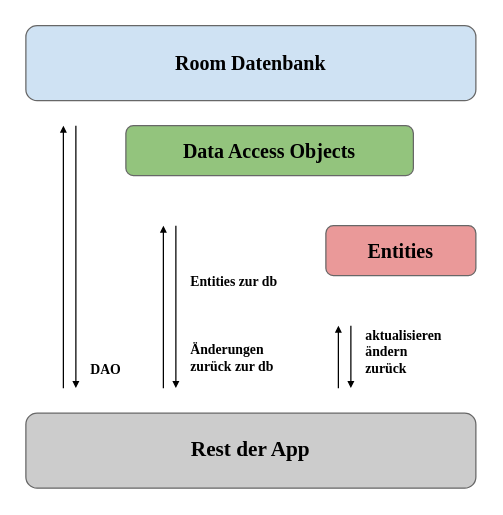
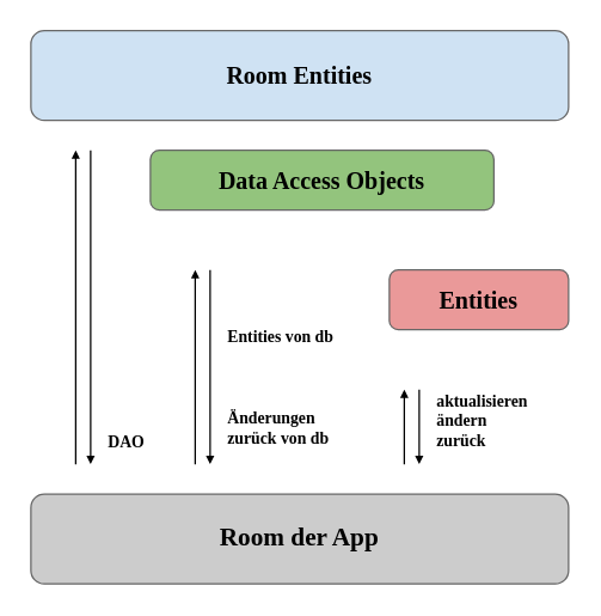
- <mxCell id="2" value="Room Datenbank" style="rounded=1;whiteSpace=wrap;html=1;fillColor=#cfe2f3;fontFamily=Verdana;fontStyle=1;strokeColor=#676767;fontSize=16;" vertex="1" parent="1"><mxGeometry x="20" y="20" width="360" height="60" as="geometry" /></mxCell>
+ <mxCell id="2" value="Room Entities" style="rounded=1;whiteSpace=wrap;html=1;fillColor=#cfe2f3;fontFamily=Verdana;fontStyle=1;strokeColor=#676767;fontSize=16;" vertex="1" parent="1"><mxGeometry x="20" y="20" width="360" height="60" as="geometry" /></mxCell>
- <mxCell id="13" value="Entities zur db" style="text;html=1;strokeColor=none;fillColor=none;align=left;verticalAlign=middle;whiteSpace=wrap;rounded=0;fontFamily=Verdana;fontStyle=1;fontSize=11;" vertex="1" parent="1"><mxGeometry x="150" y="220" width="100" height="10" as="geometry" /></mxCell>
+ <mxCell id="13" value="Entities von db" style="text;html=1;strokeColor=none;fillColor=none;align=left;verticalAlign=middle;whiteSpace=wrap;rounded=0;fontFamily=Verdana;fontStyle=1;fontSize=11;" vertex="1" parent="1"><mxGeometry x="150" y="220" width="100" height="10" as="geometry" /></mxCell>
- <mxCell id="15" value="Änderungen&lt;br&gt;zurück&amp;nbsp;&lt;span style=&quot;background-color: initial;&quot;&gt;zur db&lt;/span&gt;" style="text;html=1;strokeColor=none;fillColor=none;align=left;verticalAlign=middle;whiteSpace=wrap;rounded=0;fontFamily=Verdana;fontStyle=1;fontSize=11;" vertex="1" parent="1"><mxGeometry x="150" y="271" width="90" height="30" as="geometry" /></mxCell>
+ <mxCell id="15" value="Änderungen&lt;br&gt;zurück&amp;nbsp;&lt;span style=&quot;background-color: initial;&quot;&gt;von db&lt;/span&gt;" style="text;html=1;strokeColor=none;fillColor=none;align=left;verticalAlign=middle;whiteSpace=wrap;rounded=0;fontFamily=Verdana;fontStyle=1;fontSize=11;" vertex="1" parent="1"><mxGeometry x="150" y="271" width="90" height="30" as="geometry" /></mxCell>
- <mxCell id="5" value="Rest der App" style="rounded=1;whiteSpace=wrap;html=1;fillColor=#cccccc;fontFamily=Verdana;fontStyle=1;strokeColor=#676767;fontSize=17;" vertex="1" parent="1"><mxGeometry x="20" y="330" width="360" height="60" as="geometry" /></mxCell>
+ <mxCell id="5" value="Room der App" style="rounded=1;whiteSpace=wrap;html=1;fillColor=#cccccc;fontFamily=Verdana;fontStyle=1;strokeColor=#676767;fontSize=17;" vertex="1" parent="1"><mxGeometry x="20" y="330" width="360" height="60" as="geometry" /></mxCell>
